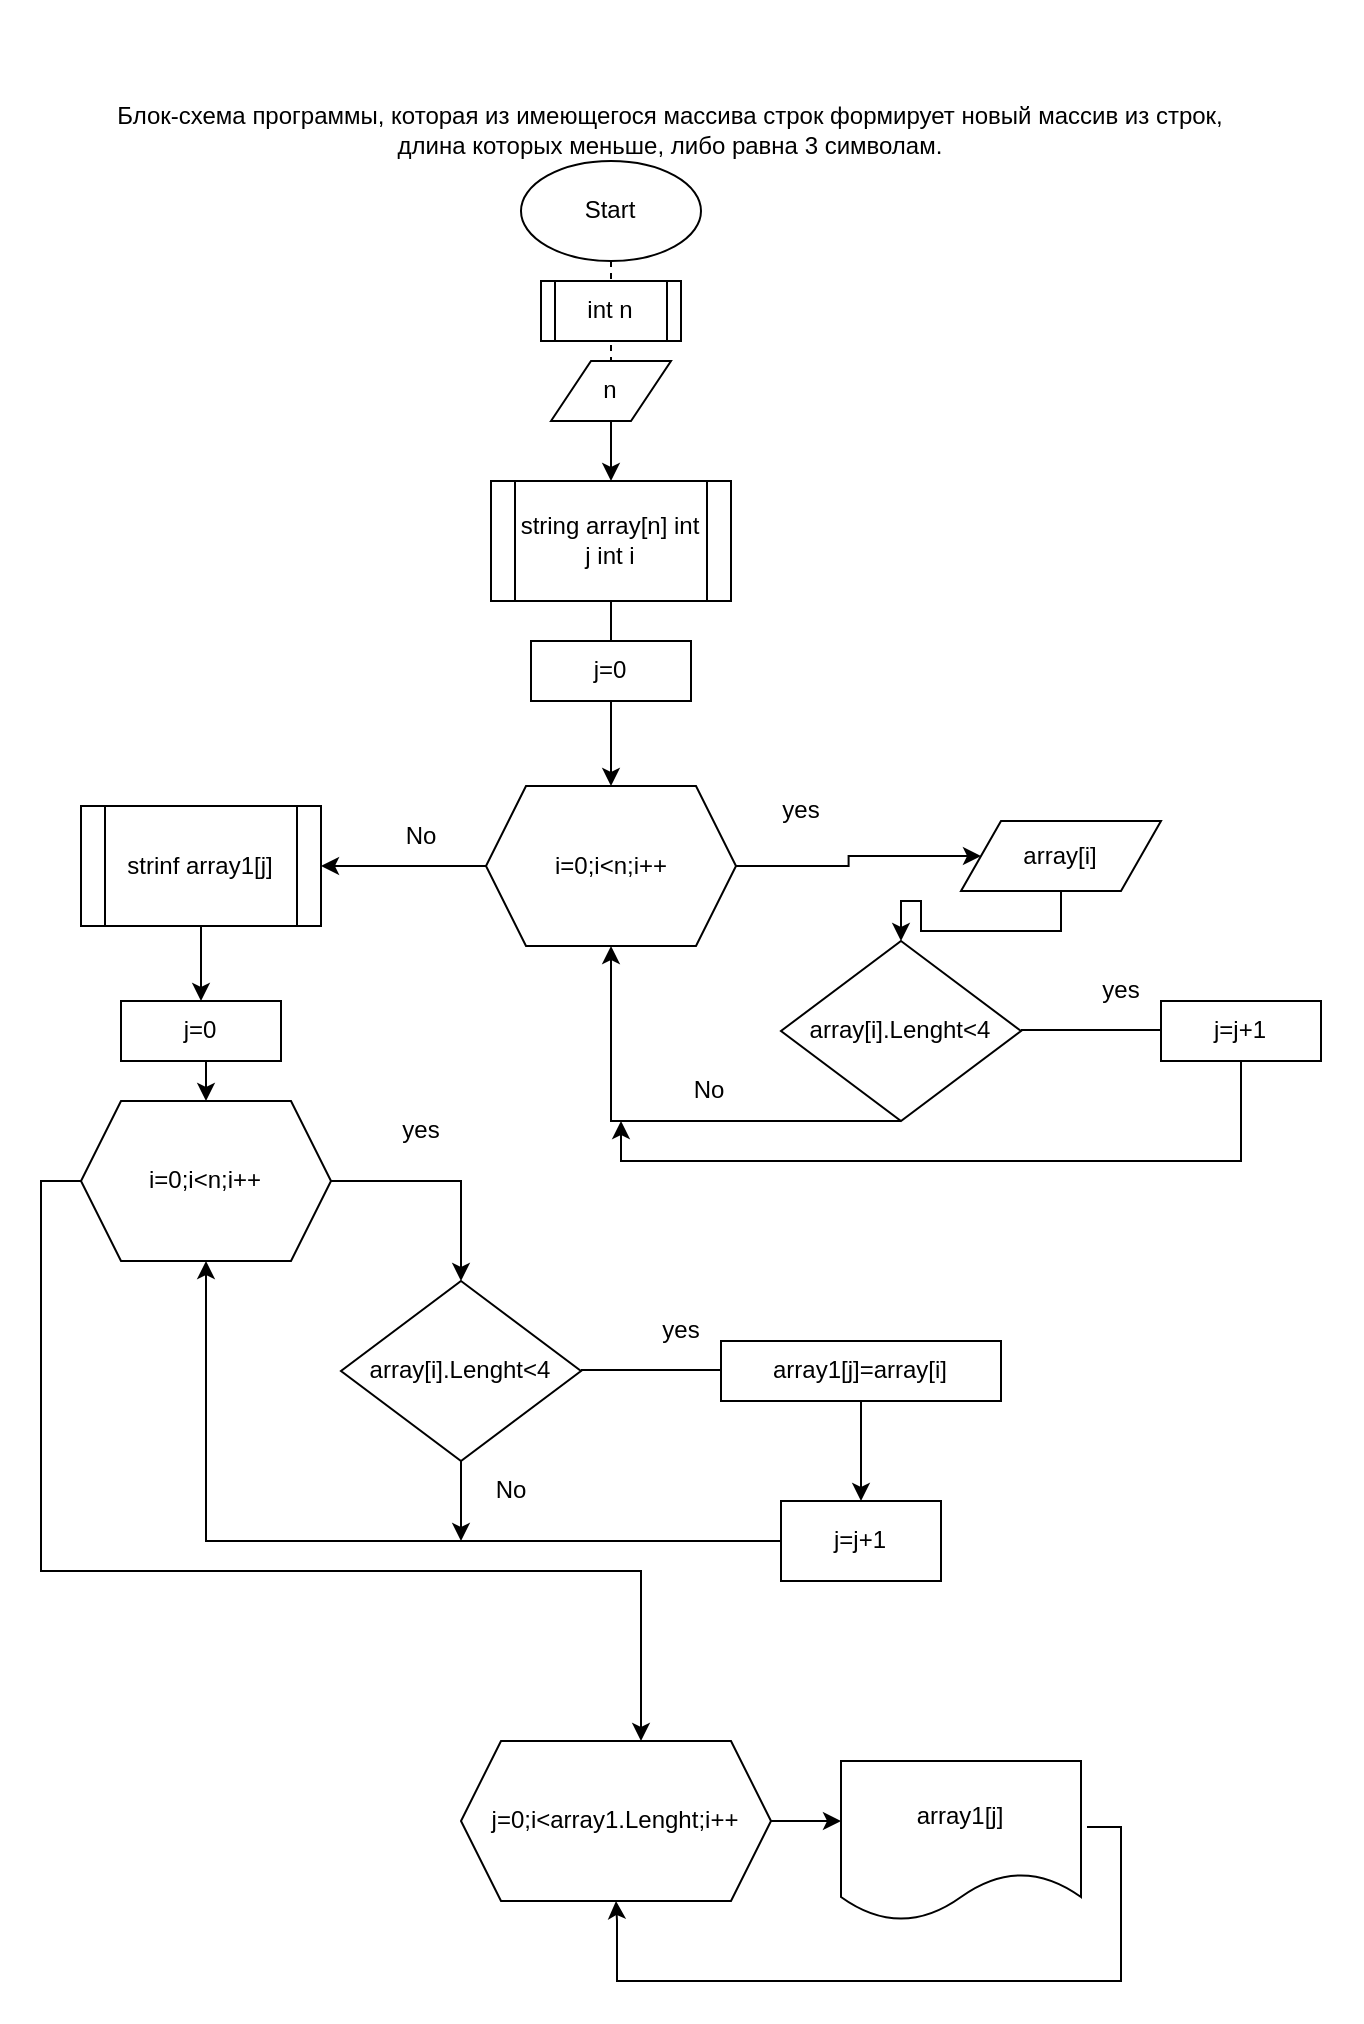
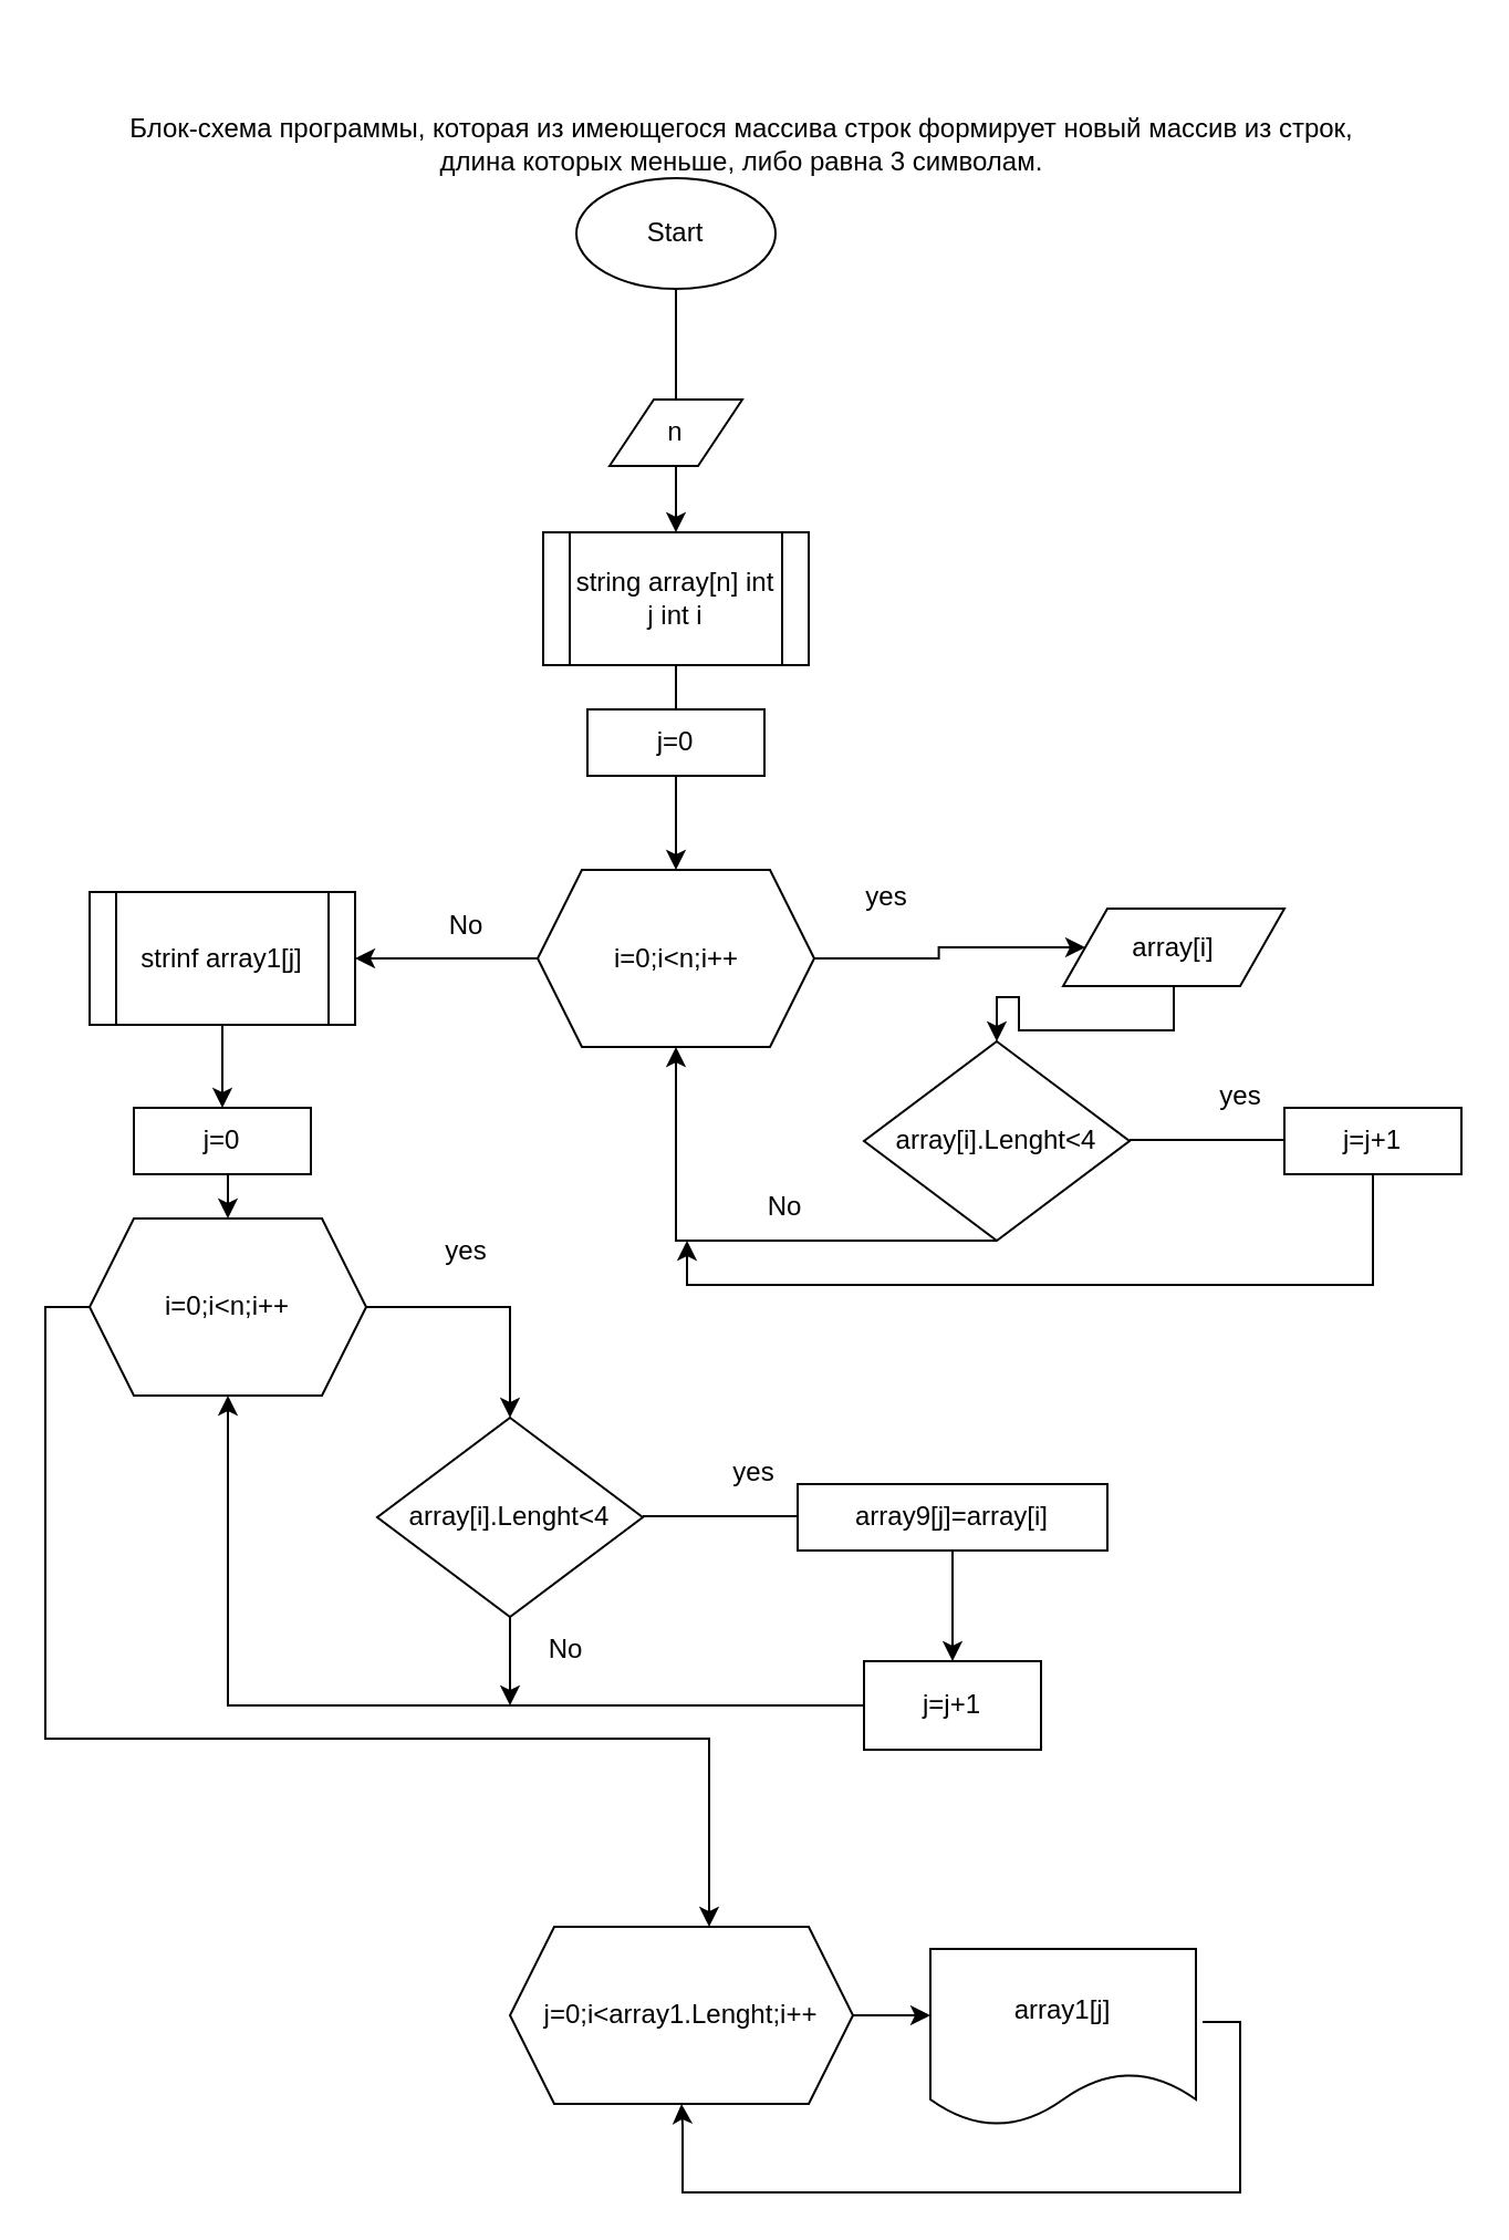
- <mxCell id="6" value="" style="edgeStyle=orthogonalEdgeStyle;rounded=0;orthogonalLoop=1;jettySize=auto;html=1;endArrow=none;entryX=0.5;entryY=0;entryDx=0;entryDy=0;entryPerimeter=0;dashed=1;" edge="1" parent="1" source="3" target="7"><mxGeometry relative="1" as="geometry"><mxPoint x="305" y="200" as="sourcePoint" /><mxPoint x="305" y="230" as="targetPoint" /></mxGeometry></mxCell>
+ <mxCell id="6" value="" style="edgeStyle=orthogonalEdgeStyle;rounded=0;orthogonalLoop=1;jettySize=auto;html=1;endArrow=none;entryX=0.5;entryY=0;entryDx=0;entryDy=0;entryPerimeter=0;" edge="1" parent="1" source="3" target="7"><mxGeometry relative="1" as="geometry"><mxPoint x="305" y="200" as="sourcePoint" /><mxPoint x="305" y="230" as="targetPoint" /></mxGeometry></mxCell>
- <mxCell id="16" value="int n" style="shape=process;whiteSpace=wrap;html=1;backgroundOutline=1;" vertex="1" parent="1"><mxGeometry x="270" y="140" width="70" height="30" as="geometry" /></mxCell>
- <mxCell id="38" value="array1[j]=array[i]" style="rounded=0;whiteSpace=wrap;html=1;" vertex="1" parent="1"><mxGeometry x="360" y="670" width="140" height="30" as="geometry" /></mxCell>
+ <mxCell id="38" value="array9[j]=array[i]" style="rounded=0;whiteSpace=wrap;html=1;" vertex="1" parent="1"><mxGeometry x="360" y="670" width="140" height="30" as="geometry" /></mxCell>
